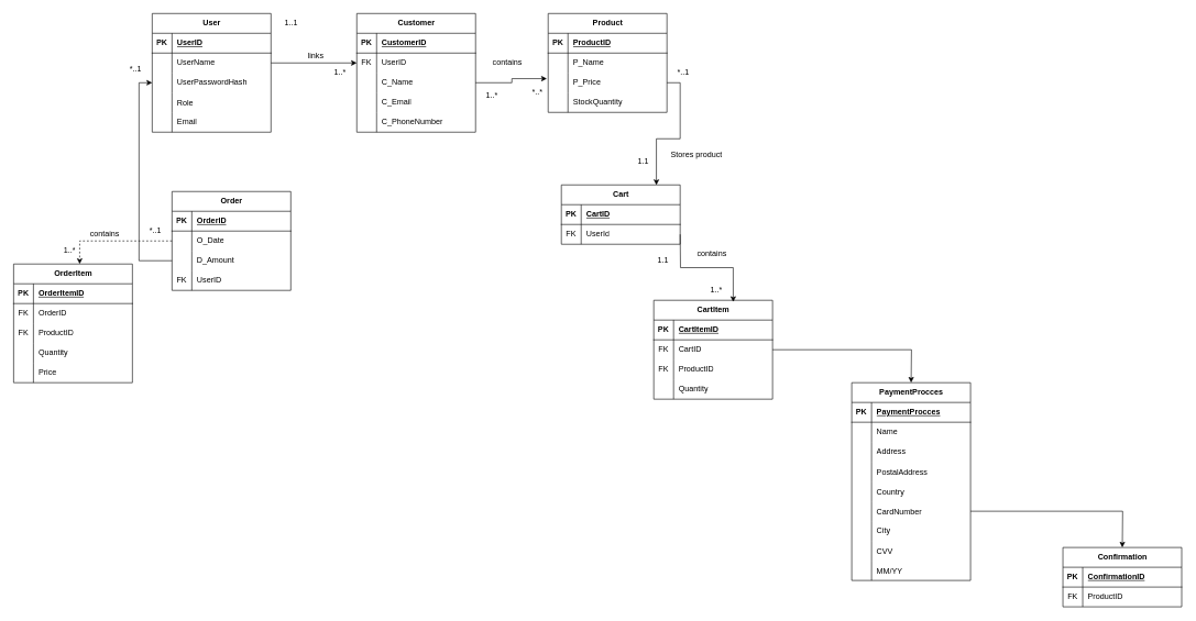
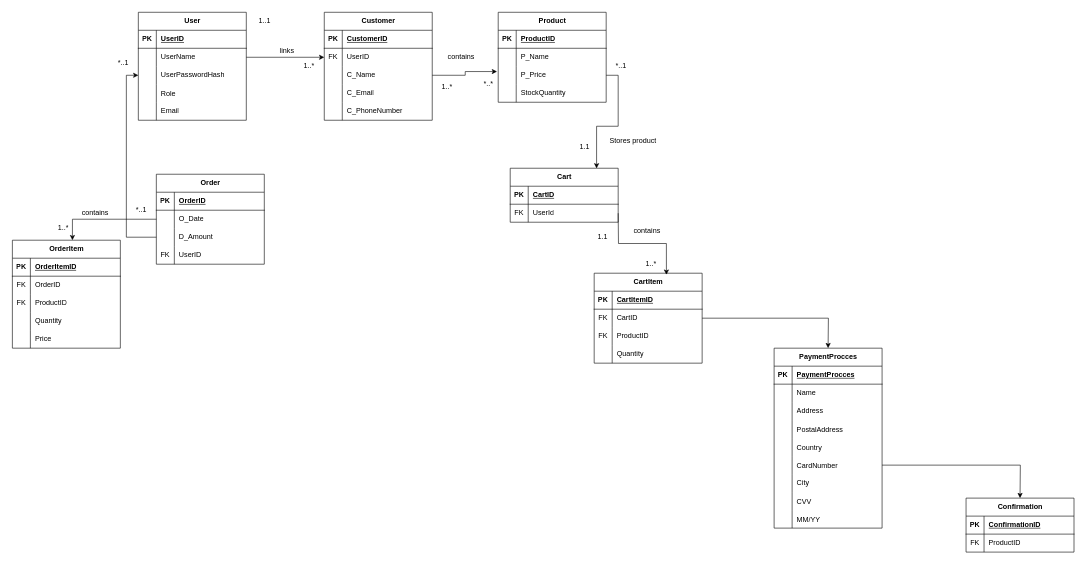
- <mxCell id="98" style="edgeStyle=orthogonalEdgeStyle;rounded=0;orthogonalLoop=1;jettySize=auto;html=1;entryX=0.556;entryY=0;entryDx=0;entryDy=0;entryPerimeter=0;dashed=1;" parent="1" source="31" target="80" edge="1"><mxGeometry relative="1" as="geometry" /></mxCell>
+ <mxCell id="98" style="edgeStyle=orthogonalEdgeStyle;rounded=0;orthogonalLoop=1;jettySize=auto;html=1;entryX=0.556;entryY=0;entryDx=0;entryDy=0;entryPerimeter=0;" parent="1" source="31" target="80" edge="1"><mxGeometry relative="1" as="geometry" /></mxCell>
